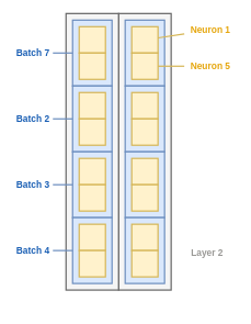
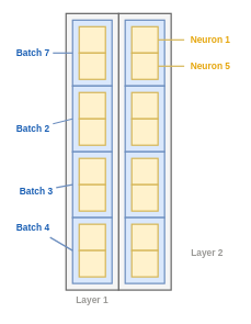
- <mxCell id="39" value="&lt;font color=&quot;#e5a50a&quot; style=&quot;font-size: 14px;&quot;&gt;&lt;b&gt;&lt;font&gt;Neuron 1&lt;/font&gt;&lt;/b&gt;&lt;/font&gt;&lt;font color=&quot;#e5a50a&quot; style=&quot;font-size: 14px;&quot;&gt;&lt;b&gt;&lt;br&gt;&lt;/b&gt;&lt;/font&gt;" style="text;html=1;align=center;verticalAlign=middle;whiteSpace=wrap;rounded=0;" vertex="1" parent="1"><mxGeometry x="280" y="30" width="80" height="30" as="geometry" /></mxCell>
+ <mxCell id="39" value="&lt;font color=&quot;#e5a50a&quot; style=&quot;font-size: 14px;&quot;&gt;&lt;b&gt;&lt;font&gt;Neuron 1&lt;/font&gt;&lt;/b&gt;&lt;/font&gt;&lt;font color=&quot;#e5a50a&quot; style=&quot;font-size: 14px;&quot;&gt;&lt;b&gt;&lt;br&gt;&lt;/b&gt;&lt;/font&gt;" style="text;html=1;align=center;verticalAlign=middle;whiteSpace=wrap;rounded=0;" vertex="1" parent="1"><mxGeometry x="280" y="45" width="80" height="30" as="geometry" /></mxCell>
- <mxCell id="35" value="&lt;div&gt;&lt;font color=&quot;#1a5fb4&quot;&gt;&lt;b&gt;&lt;font style=&quot;font-size: 14px;&quot;&gt;Batch 2&lt;/font&gt;&lt;/b&gt;&lt;/font&gt;&lt;/div&gt;" style="text;html=1;align=center;verticalAlign=middle;whiteSpace=wrap;rounded=0;" vertex="1" parent="1"><mxGeometry x="20" y="165" width="60" height="30" as="geometry" /></mxCell>
+ <mxCell id="35" value="&lt;div&gt;&lt;font color=&quot;#1a5fb4&quot;&gt;&lt;b&gt;&lt;font style=&quot;font-size: 14px;&quot;&gt;Batch 2&lt;/font&gt;&lt;/b&gt;&lt;/font&gt;&lt;/div&gt;" style="text;html=1;align=center;verticalAlign=middle;whiteSpace=wrap;rounded=0;" vertex="1" parent="1"><mxGeometry x="20" y="180" width="60" height="30" as="geometry" /></mxCell>
- <mxCell id="37" value="&lt;div&gt;&lt;font color=&quot;#1a5fb4&quot;&gt;&lt;b&gt;&lt;font style=&quot;font-size: 14px;&quot;&gt;Batch 3&lt;/font&gt;&lt;/b&gt;&lt;/font&gt;&lt;/div&gt;" style="text;html=1;align=center;verticalAlign=middle;whiteSpace=wrap;rounded=0;" vertex="1" parent="1"><mxGeometry x="20" y="265" width="60" height="30" as="geometry" /></mxCell>
+ <mxCell id="37" value="&lt;div&gt;&lt;font color=&quot;#1a5fb4&quot;&gt;&lt;b&gt;&lt;font style=&quot;font-size: 14px;&quot;&gt;Batch 3&lt;/font&gt;&lt;/b&gt;&lt;/font&gt;&lt;/div&gt;" style="text;html=1;align=center;verticalAlign=middle;whiteSpace=wrap;rounded=0;" vertex="1" parent="1"><mxGeometry x="25" y="275" width="60" height="30" as="geometry" /></mxCell>
- <mxCell id="31" value="&lt;div&gt;&lt;font color=&quot;#1a5fb4&quot;&gt;&lt;b&gt;&lt;font style=&quot;font-size: 14px;&quot;&gt;Batch 4&lt;/font&gt;&lt;/b&gt;&lt;/font&gt;&lt;/div&gt;" style="text;html=1;align=center;verticalAlign=middle;whiteSpace=wrap;rounded=0;" vertex="1" parent="1"><mxGeometry x="20" y="365" width="60" height="30" as="geometry" /></mxCell>
+ <mxCell id="31" value="&lt;div&gt;&lt;font color=&quot;#1a5fb4&quot;&gt;&lt;b&gt;&lt;font style=&quot;font-size: 14px;&quot;&gt;Batch 4&lt;/font&gt;&lt;/b&gt;&lt;/font&gt;&lt;/div&gt;" style="text;html=1;align=center;verticalAlign=middle;whiteSpace=wrap;rounded=0;" vertex="1" parent="1"><mxGeometry x="20" y="330" width="60" height="30" as="geometry" /></mxCell>
+ <mxCell id="20" value="&lt;font color=&quot;#9a9996&quot;&gt;&lt;b&gt;&lt;font style=&quot;font-size: 14px;&quot;&gt;Layer 1&lt;br&gt;&lt;/font&gt;&lt;/b&gt;&lt;/font&gt;" style="text;html=1;align=center;verticalAlign=middle;whiteSpace=wrap;rounded=0;" vertex="1" parent="1"><mxGeometry x="110" y="440" width="60" height="30" as="geometry" /></mxCell>
